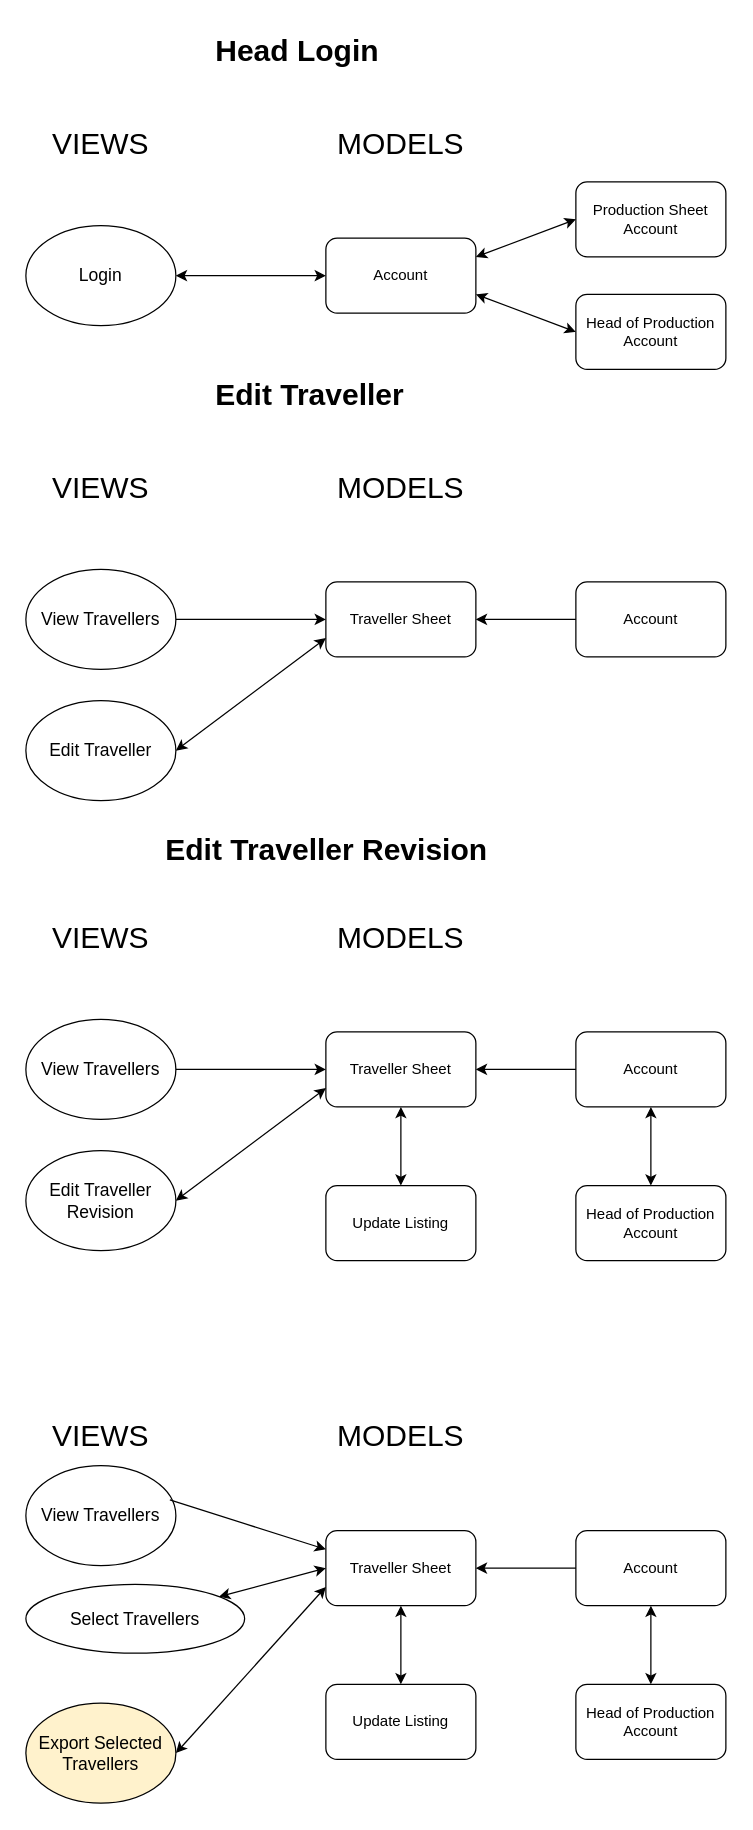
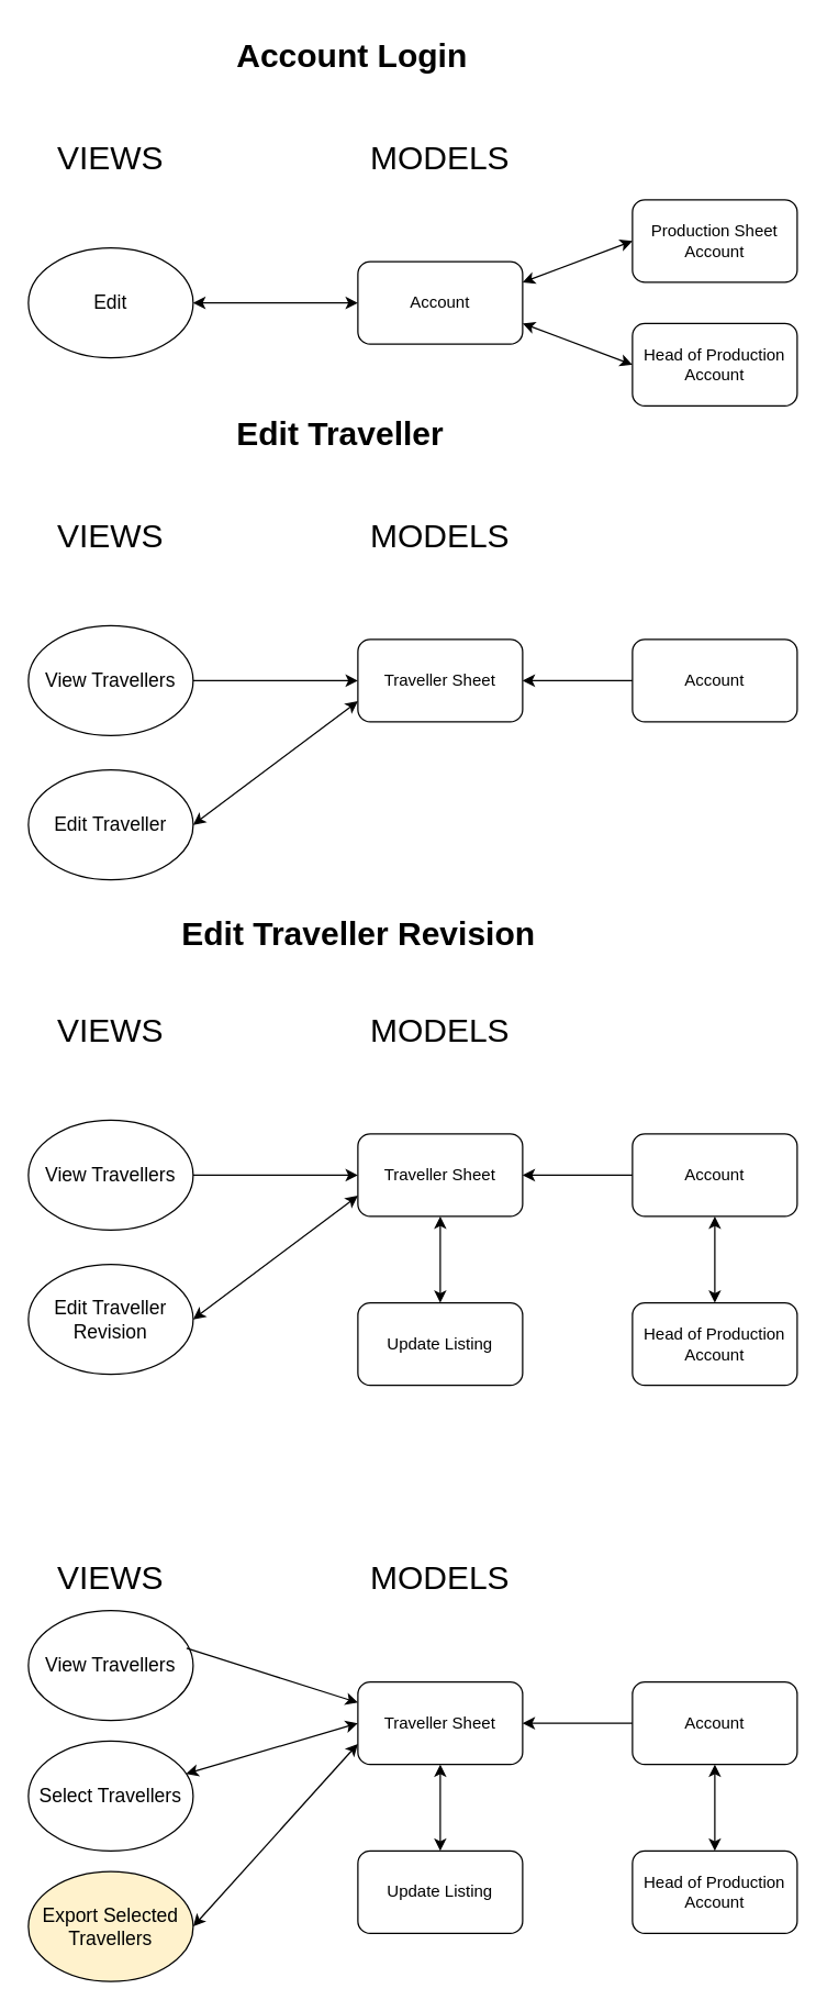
- <mxCell id="11" value="&lt;h1 style=&quot;margin-top: 0px;&quot;&gt;Head Login&lt;/h1&gt;" style="text;html=1;whiteSpace=wrap;overflow=hidden;rounded=0;" vertex="1" parent="1"><mxGeometry x="170" y="20" width="180" height="120" as="geometry" /></mxCell>
+ <mxCell id="11" value="&lt;h1 style=&quot;margin-top: 0px;&quot;&gt;Account Login&lt;/h1&gt;" style="text;html=1;whiteSpace=wrap;overflow=hidden;rounded=0;" vertex="1" parent="1"><mxGeometry x="170" y="20" width="180" height="120" as="geometry" /></mxCell>
- <mxCell id="4" value="&lt;font style=&quot;font-size: 14px;&quot;&gt;Login&lt;/font&gt;" style="ellipse;whiteSpace=wrap;html=1;" vertex="1" parent="1"><mxGeometry x="20" y="180" width="120" height="80" as="geometry" /></mxCell>
+ <mxCell id="4" value="&lt;font style=&quot;font-size: 14px;&quot;&gt;Edit&lt;/font&gt;" style="ellipse;whiteSpace=wrap;html=1;" vertex="1" parent="1"><mxGeometry x="20" y="180" width="120" height="80" as="geometry" /></mxCell>
- <mxCell id="42" value="&lt;font style=&quot;font-size: 14px;&quot;&gt;Select Travellers&lt;/font&gt;" style="ellipse;whiteSpace=wrap;html=1;" vertex="1" parent="1"><mxGeometry x="20" y="1267" width="175" height="55" as="geometry" /></mxCell>
+ <mxCell id="42" value="&lt;font style=&quot;font-size: 14px;&quot;&gt;Select Travellers&lt;/font&gt;" style="ellipse;whiteSpace=wrap;html=1;" vertex="1" parent="1"><mxGeometry x="20" y="1267" width="120" height="80" as="geometry" /></mxCell>
